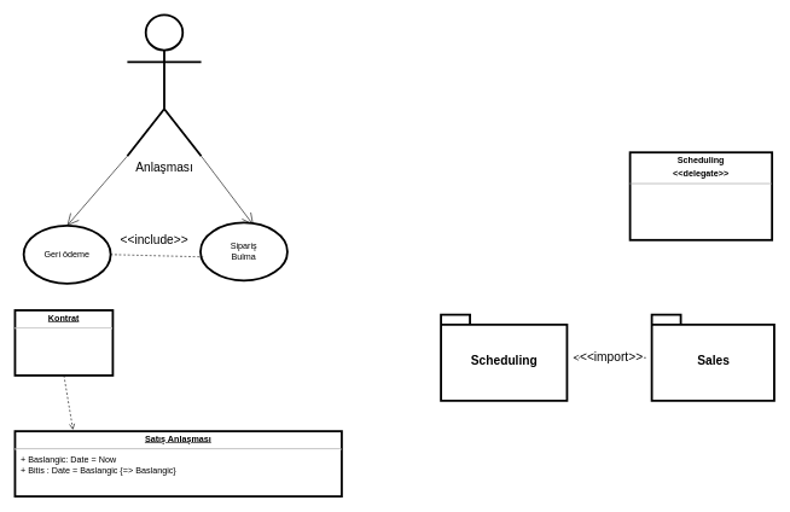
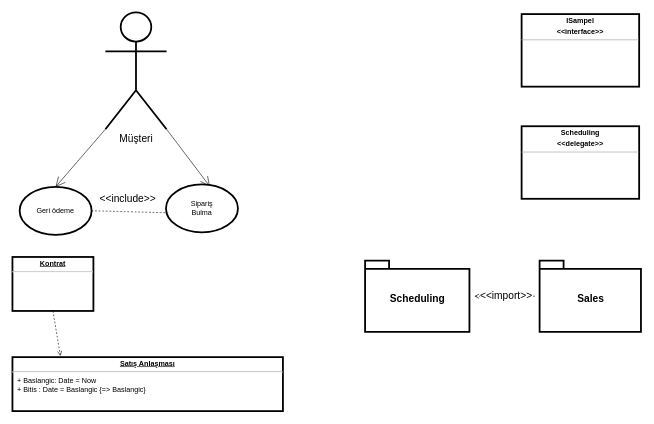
+ <mxCell id="14" value="&lt;p style=&quot;margin:0px;margin-top:4px;text-align:center;&quot;&gt;&lt;b&gt;ISampel&lt;/b&gt;&lt;/p&gt;&lt;p style=&quot;margin:0px;margin-top:4px;text-align:center;&quot;&gt;&lt;b&gt;&amp;lt;&amp;lt;interface&amp;gt;&amp;gt;&lt;/b&gt;&lt;/p&gt;&lt;hr size=&quot;1&quot;&gt;&lt;p style=&quot;margin:0px;margin-left:4px;&quot;&gt;&lt;br&gt;&lt;/p&gt;" style="verticalAlign=top;align=left;overflow=fill;fontSize=12;fontFamily=Helvetica;html=1;hachureGap=4;strokeWidth=3;" vertex="1" parent="1"><mxGeometry x="869" y="23" width="196" height="121" as="geometry" /></mxCell>
- <mxCell id="4" value="&lt;font style=&quot;font-size: 17px;&quot;&gt;Anlaşması&lt;/font&gt;" style="shape=umlActor;verticalLabelPosition=bottom;verticalAlign=top;html=1;outlineConnect=0;hachureGap=4;strokeWidth=3;" vertex="1" parent="1"><mxGeometry x="175" y="20" width="102" height="195" as="geometry" /></mxCell>
+ <mxCell id="4" value="&lt;font style=&quot;font-size: 17px;&quot;&gt;Müşteri&lt;/font&gt;" style="shape=umlActor;verticalLabelPosition=bottom;verticalAlign=top;html=1;outlineConnect=0;hachureGap=4;strokeWidth=3;" vertex="1" parent="1"><mxGeometry x="175" y="20" width="102" height="195" as="geometry" /></mxCell>
